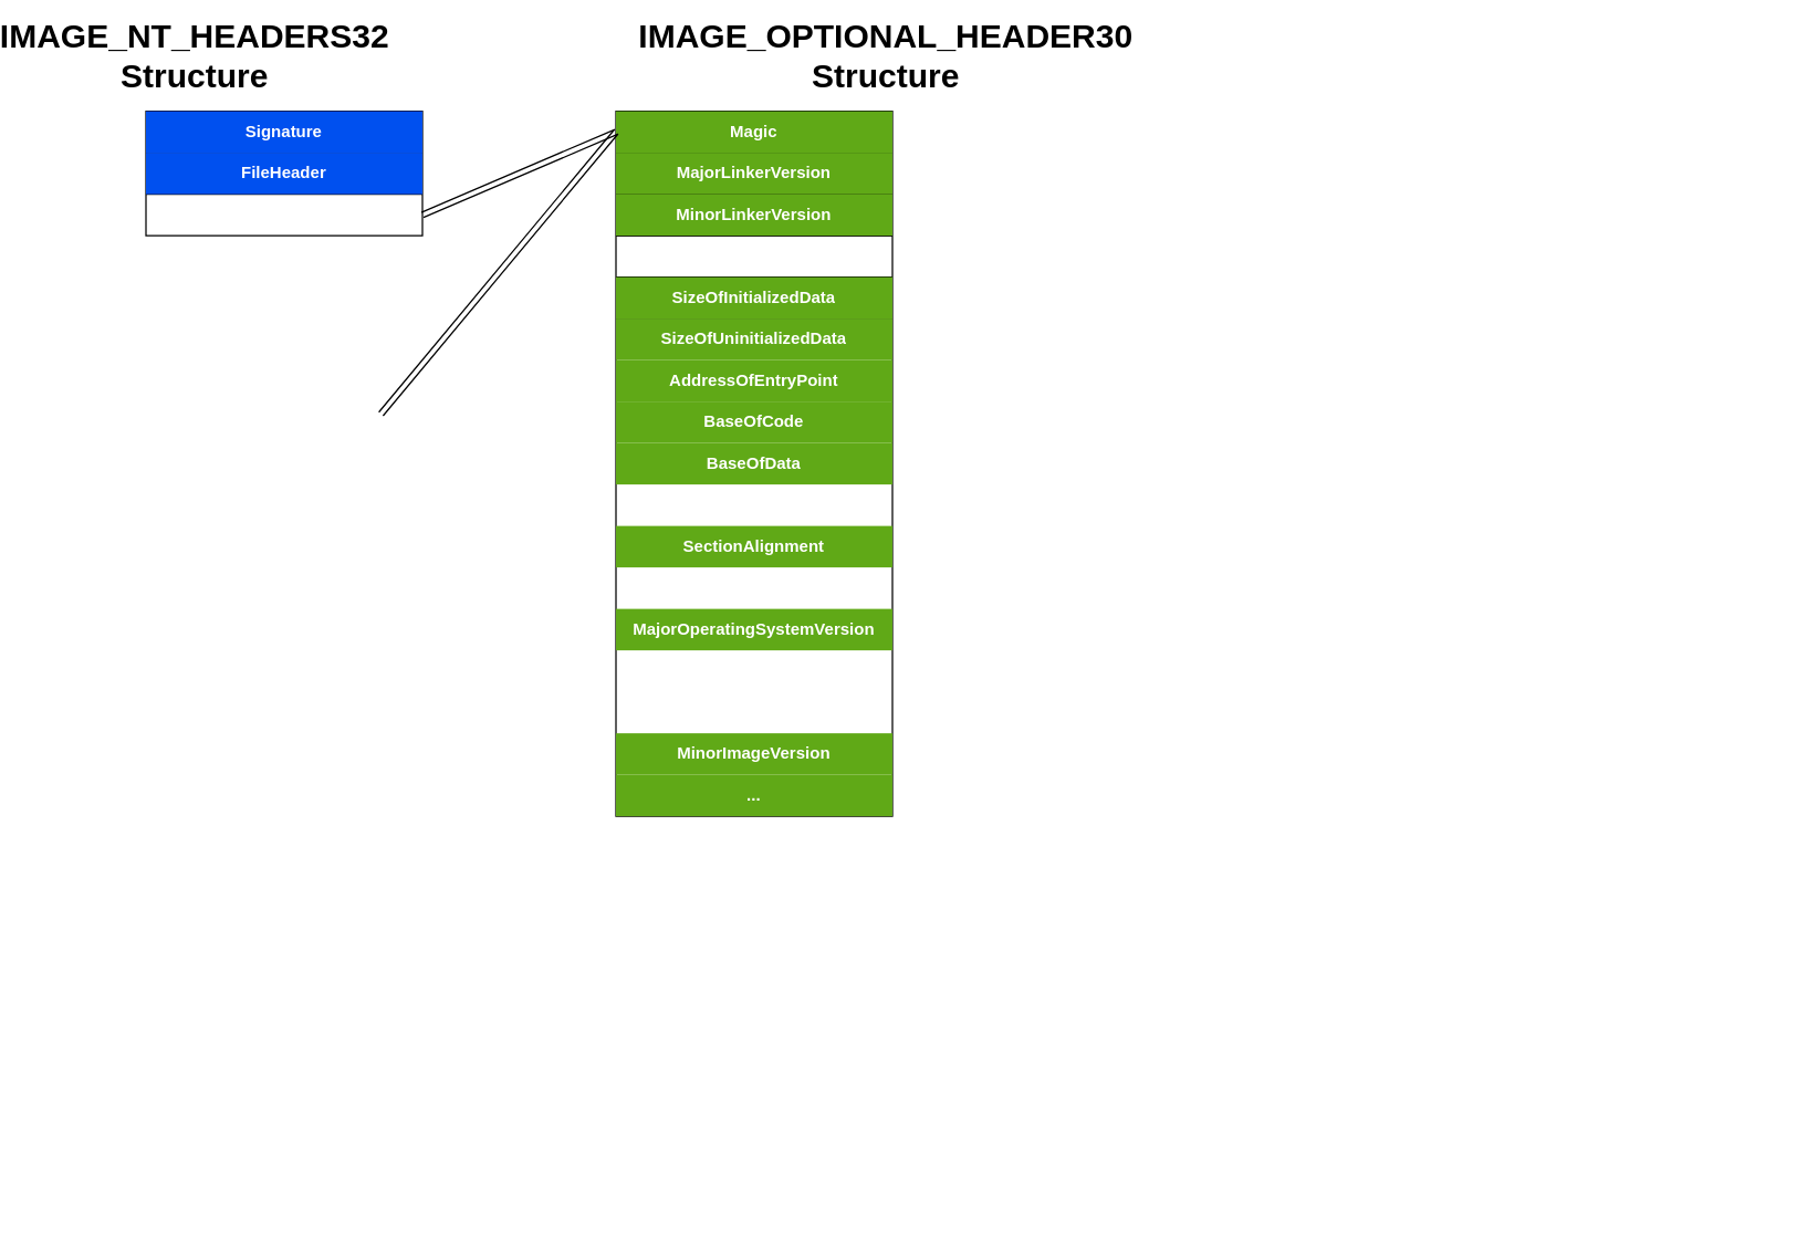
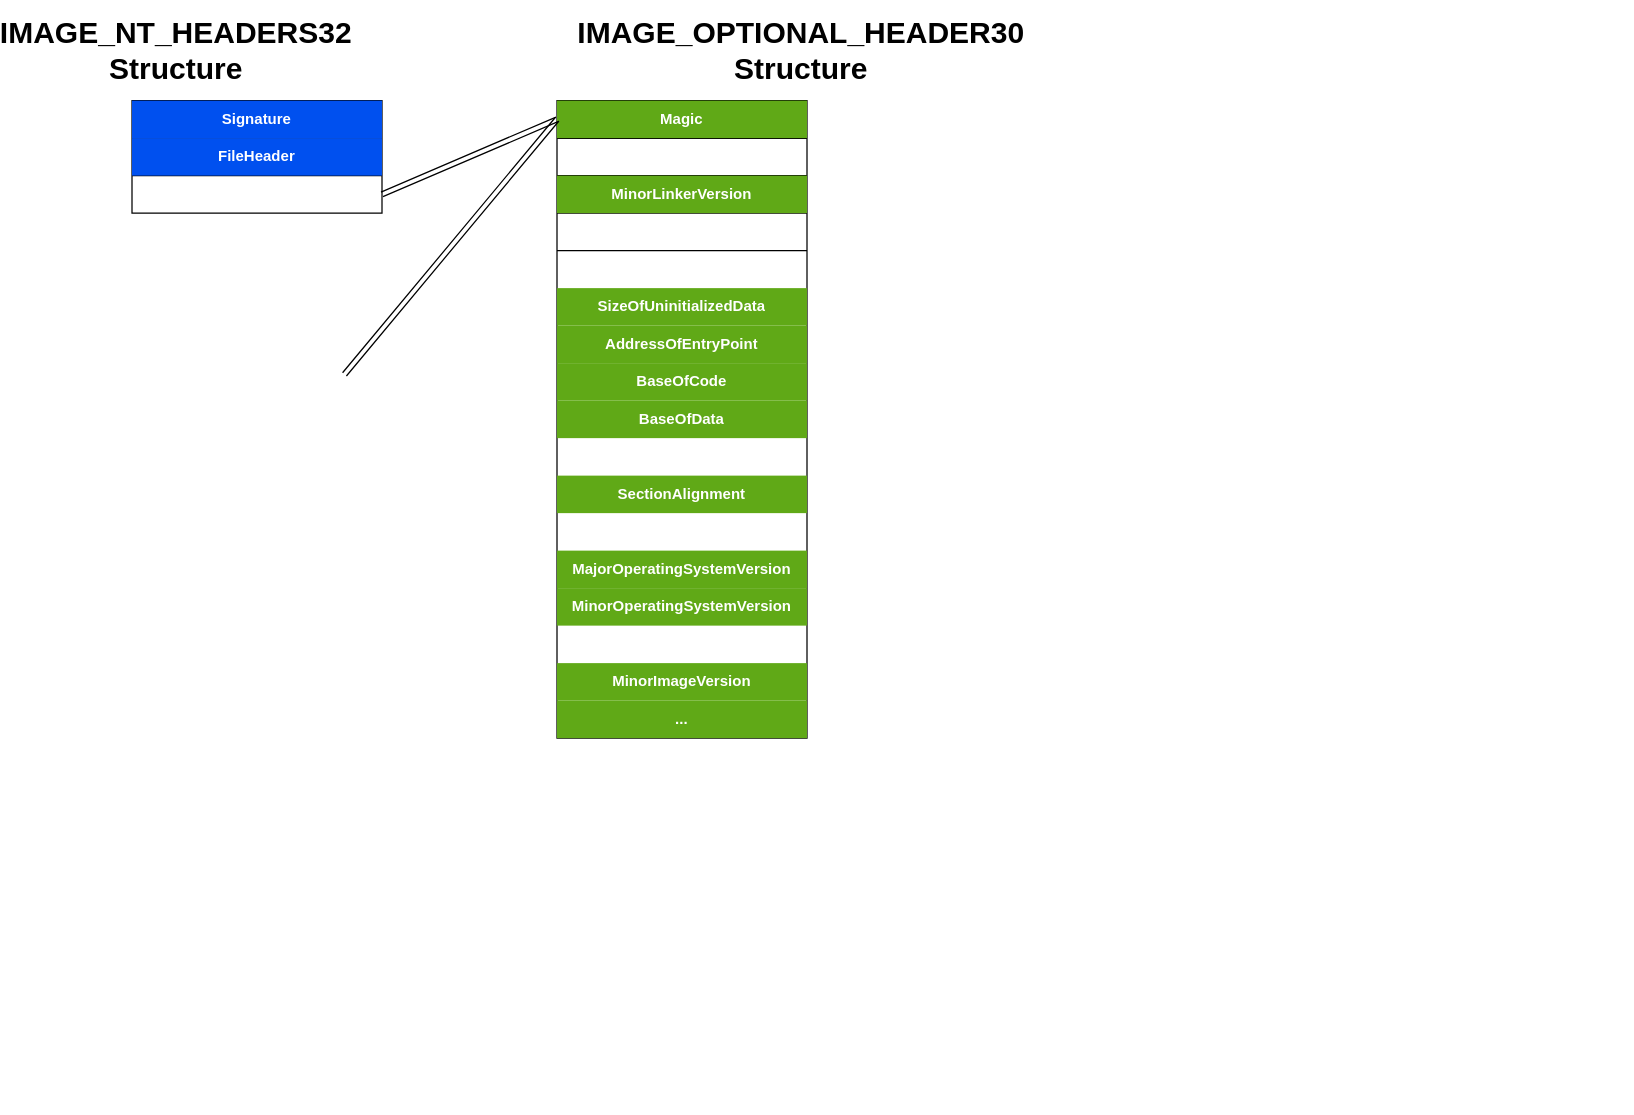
- <mxCell id="13" value="MajorLinkerVersion" style="shape=partialRectangle;html=1;whiteSpace=wrap;connectable=0;fillColor=#60a917;top=0;left=0;bottom=0;right=0;overflow=hidden;strokeColor=#2D7600;fontStyle=1;fontColor=#ffffff;" parent="12" vertex="1"><mxGeometry width="200" height="30" as="geometry" /></mxCell>
- <mxCell id="18" value="SizeOfInitializedData" style="shape=partialRectangle;html=1;whiteSpace=wrap;connectable=0;fillColor=#60a917;top=0;left=0;bottom=0;right=0;overflow=hidden;strokeColor=#2D7600;fontStyle=1;fontColor=#ffffff;" parent="17" vertex="1"><mxGeometry width="200" height="30" as="geometry" /></mxCell>
+ <mxCell id="34" value="MinorOperatingSystemVersion" style="shape=partialRectangle;html=1;whiteSpace=wrap;connectable=0;fillColor=#60a917;top=0;left=0;bottom=0;right=0;overflow=hidden;strokeColor=#2D7600;fontStyle=1;fontColor=#ffffff;" parent="33" vertex="1"><mxGeometry width="200" height="30" as="geometry" /></mxCell>
